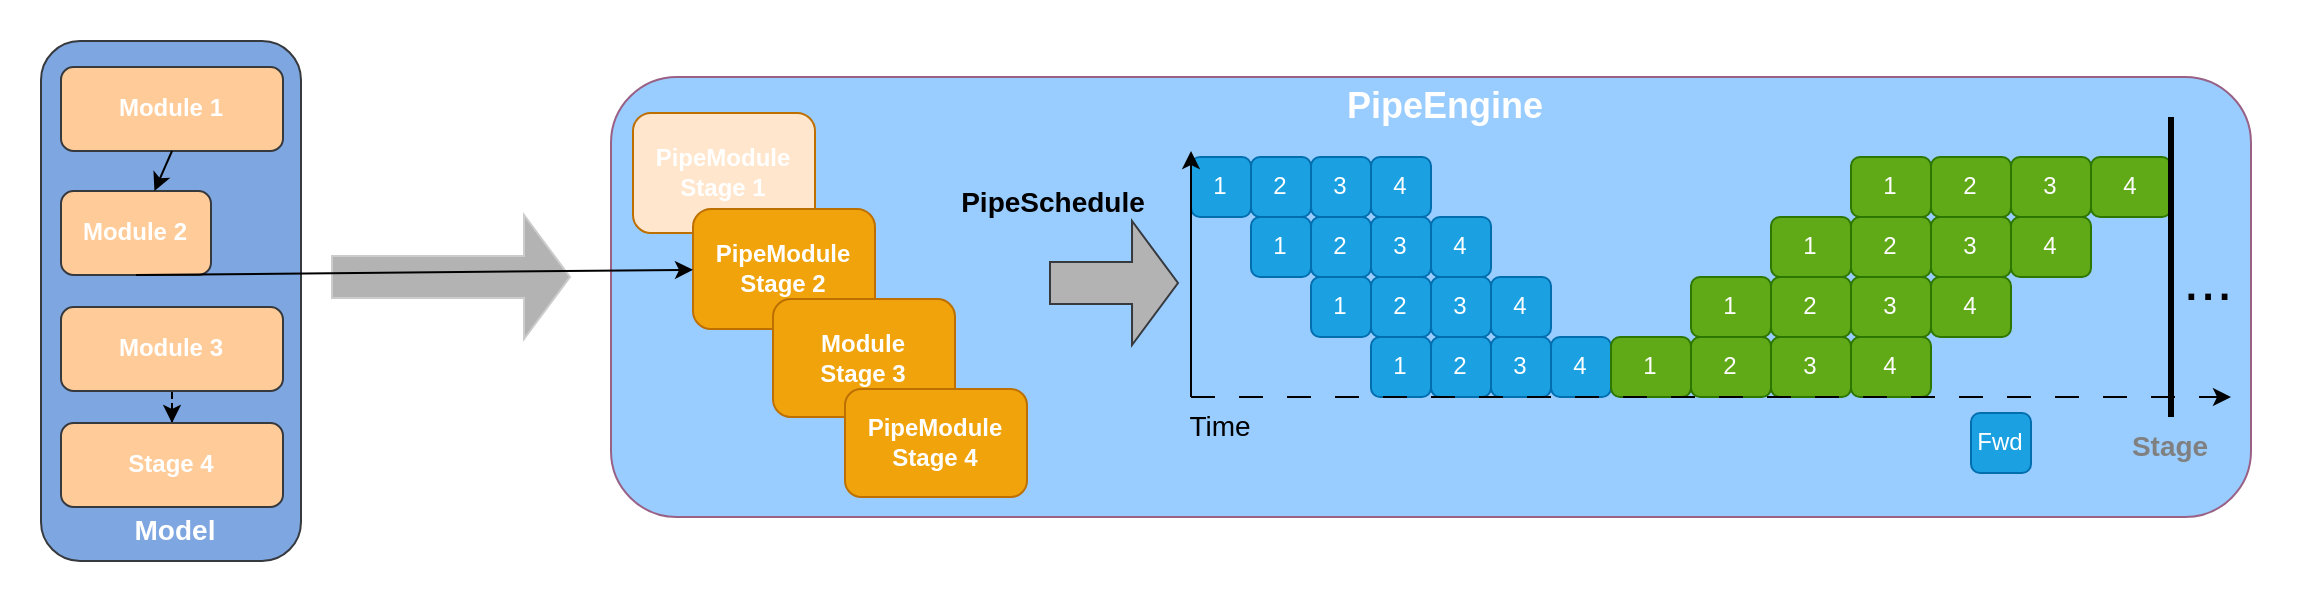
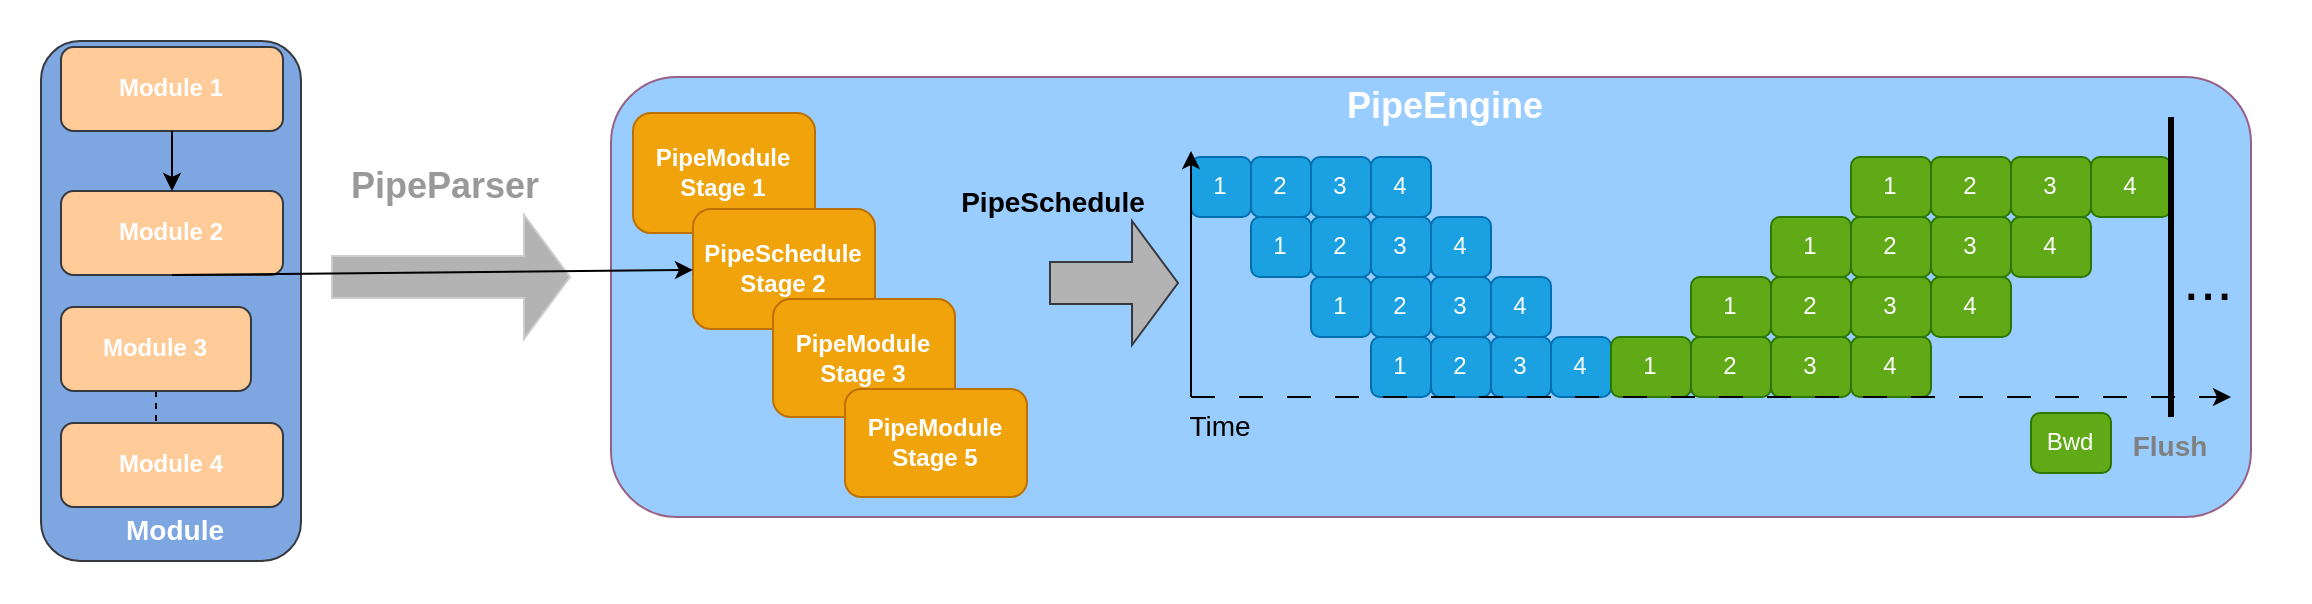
- <mxCell id="51" value="&lt;font color=&quot;#ffffff&quot;&gt;&lt;b&gt;Module 1&lt;/b&gt;&lt;/font&gt;" style="rounded=1;whiteSpace=wrap;html=1;fillColor=#ffcc99;strokeColor=#36393d;" vertex="1" parent="1"><mxGeometry x="30" y="33" width="111" height="42" as="geometry" /></mxCell>
+ <mxCell id="51" value="&lt;font color=&quot;#ffffff&quot;&gt;&lt;b&gt;Module 1&lt;/b&gt;&lt;/font&gt;" style="rounded=1;whiteSpace=wrap;html=1;fillColor=#ffcc99;strokeColor=#36393d;" vertex="1" parent="1"><mxGeometry x="30" y="23" width="111" height="42" as="geometry" /></mxCell>
- <mxCell id="41" value="&lt;font color=&quot;#ffffff&quot;&gt;&lt;b&gt;PipeModule&lt;/b&gt;&lt;/font&gt;&lt;div&gt;&lt;font color=&quot;#ffffff&quot;&gt;&lt;b&gt;Stage 1&lt;/b&gt;&lt;/font&gt;&lt;/div&gt;" style="rounded=1;whiteSpace=wrap;html=1;fillColor=#ffe6cc;fontColor=#000000;strokeColor=#BD7000;" vertex="1" parent="1"><mxGeometry x="316" y="56" width="91" height="60" as="geometry" /></mxCell>
+ <mxCell id="41" value="&lt;font color=&quot;#ffffff&quot;&gt;&lt;b&gt;PipeModule&lt;/b&gt;&lt;/font&gt;&lt;div&gt;&lt;font color=&quot;#ffffff&quot;&gt;&lt;b&gt;Stage 1&lt;/b&gt;&lt;/font&gt;&lt;/div&gt;" style="rounded=1;whiteSpace=wrap;html=1;fillColor=#f0a30a;fontColor=#000000;strokeColor=#BD7000;" vertex="1" parent="1"><mxGeometry x="316" y="56" width="91" height="60" as="geometry" /></mxCell>
+ <mxCell id="58" value="&lt;font color=&quot;#999999&quot; size=&quot;1&quot; style=&quot;&quot;&gt;&lt;b style=&quot;font-size: 18px;&quot;&gt;PipeParser&lt;/b&gt;&lt;/font&gt;" style="text;html=1;align=center;verticalAlign=middle;whiteSpace=wrap;rounded=0;" vertex="1" parent="1"><mxGeometry x="155" y="78" width="135" height="30" as="geometry" /></mxCell>
- <mxCell id="52" value="&lt;font color=&quot;#ffffff&quot;&gt;&lt;b&gt;Module 2&lt;/b&gt;&lt;/font&gt;" style="rounded=1;whiteSpace=wrap;html=1;fillColor=#ffcc99;strokeColor=#36393d;" vertex="1" parent="1"><mxGeometry x="30" y="95" width="75" height="42" as="geometry" /></mxCell>
+ <mxCell id="52" value="&lt;font color=&quot;#ffffff&quot;&gt;&lt;b&gt;Module 2&lt;/b&gt;&lt;/font&gt;" style="rounded=1;whiteSpace=wrap;html=1;fillColor=#ffcc99;strokeColor=#36393d;" vertex="1" parent="1"><mxGeometry x="30" y="95" width="111" height="42" as="geometry" /></mxCell>
- <mxCell id="42" value="&lt;font color=&quot;#ffffff&quot;&gt;&lt;b&gt;PipeModule&lt;/b&gt;&lt;/font&gt;&lt;div&gt;&lt;font color=&quot;#ffffff&quot;&gt;&lt;b&gt;Stage 2&lt;/b&gt;&lt;/font&gt;&lt;/div&gt;" style="rounded=1;whiteSpace=wrap;html=1;fillColor=#f0a30a;fontColor=#000000;strokeColor=#BD7000;" vertex="1" parent="1"><mxGeometry x="346" y="104" width="91" height="60" as="geometry" /></mxCell>
+ <mxCell id="42" value="&lt;font color=&quot;#ffffff&quot;&gt;&lt;b&gt;PipeSchedule&lt;/b&gt;&lt;/font&gt;&lt;div&gt;&lt;font color=&quot;#ffffff&quot;&gt;&lt;b&gt;Stage 2&lt;/b&gt;&lt;/font&gt;&lt;/div&gt;" style="rounded=1;whiteSpace=wrap;html=1;fillColor=#f0a30a;fontColor=#000000;strokeColor=#BD7000;" vertex="1" parent="1"><mxGeometry x="346" y="104" width="91" height="60" as="geometry" /></mxCell>
- <mxCell id="55" value="&lt;font color=&quot;#ffffff&quot;&gt;&lt;b&gt;Module 3&lt;/b&gt;&lt;/font&gt;" style="rounded=1;whiteSpace=wrap;html=1;fillColor=#ffcc99;strokeColor=#36393d;" vertex="1" parent="1"><mxGeometry x="30" y="153" width="111" height="42" as="geometry" /></mxCell>
+ <mxCell id="55" value="&lt;font color=&quot;#ffffff&quot;&gt;&lt;b&gt;Module 3&lt;/b&gt;&lt;/font&gt;" style="rounded=1;whiteSpace=wrap;html=1;fillColor=#ffcc99;strokeColor=#36393d;" vertex="1" parent="1"><mxGeometry x="30" y="153" width="95" height="42" as="geometry" /></mxCell>
- <mxCell id="43" value="&lt;font color=&quot;#ffffff&quot;&gt;&lt;b&gt;Module&lt;/b&gt;&lt;/font&gt;&lt;div&gt;&lt;font color=&quot;#ffffff&quot;&gt;&lt;b&gt;Stage 3&lt;/b&gt;&lt;/font&gt;&lt;/div&gt;" style="rounded=1;whiteSpace=wrap;html=1;fillColor=#f0a30a;fontColor=#000000;strokeColor=#BD7000;" vertex="1" parent="1"><mxGeometry x="386" y="149" width="91" height="59" as="geometry" /></mxCell>
+ <mxCell id="43" value="&lt;font color=&quot;#ffffff&quot;&gt;&lt;b&gt;PipeModule&lt;/b&gt;&lt;/font&gt;&lt;div&gt;&lt;font color=&quot;#ffffff&quot;&gt;&lt;b&gt;Stage 3&lt;/b&gt;&lt;/font&gt;&lt;/div&gt;" style="rounded=1;whiteSpace=wrap;html=1;fillColor=#f0a30a;fontColor=#000000;strokeColor=#BD7000;" vertex="1" parent="1"><mxGeometry x="386" y="149" width="91" height="59" as="geometry" /></mxCell>
- <mxCell id="44" value="&lt;font color=&quot;#ffffff&quot;&gt;&lt;b&gt;PipeModule&lt;/b&gt;&lt;/font&gt;&lt;div&gt;&lt;font color=&quot;#ffffff&quot;&gt;&lt;b&gt;Stage 4&lt;/b&gt;&lt;/font&gt;&lt;/div&gt;" style="rounded=1;whiteSpace=wrap;html=1;fillColor=#f0a30a;fontColor=#000000;strokeColor=#BD7000;" vertex="1" parent="1"><mxGeometry x="422" y="194" width="91" height="54" as="geometry" /></mxCell>
+ <mxCell id="44" value="&lt;font color=&quot;#ffffff&quot;&gt;&lt;b&gt;PipeModule&lt;/b&gt;&lt;/font&gt;&lt;div&gt;&lt;font color=&quot;#ffffff&quot;&gt;&lt;b&gt;Stage 5&lt;/b&gt;&lt;/font&gt;&lt;/div&gt;" style="rounded=1;whiteSpace=wrap;html=1;fillColor=#f0a30a;fontColor=#000000;strokeColor=#BD7000;" vertex="1" parent="1"><mxGeometry x="422" y="194" width="91" height="54" as="geometry" /></mxCell>
- <mxCell id="48" value="Fwd" style="rounded=1;whiteSpace=wrap;html=1;fillColor=#1ba1e2;strokeColor=#006EAF;fontColor=#ffffff;" vertex="1" parent="1"><mxGeometry x="985" y="206" width="30" height="30" as="geometry" /></mxCell>
+ <mxCell id="49" value="Bwd" style="rounded=1;whiteSpace=wrap;html=1;fillColor=#60a917;strokeColor=#2D7600;fontColor=#ffffff;" vertex="1" parent="1"><mxGeometry x="1015" y="206" width="40" height="30" as="geometry" /></mxCell>
- <mxCell id="37" value="&lt;font color=&quot;#808080&quot; style=&quot;font-size: 14px;&quot;&gt;&lt;b&gt;Stage&lt;/b&gt;&lt;/font&gt;" style="text;html=1;align=center;verticalAlign=middle;whiteSpace=wrap;rounded=0;" vertex="1" parent="1"><mxGeometry x="1055" y="208" width="60" height="30" as="geometry" /></mxCell>
+ <mxCell id="37" value="&lt;font color=&quot;#808080&quot; style=&quot;font-size: 14px;&quot;&gt;&lt;b&gt;Flush&lt;/b&gt;&lt;/font&gt;" style="text;html=1;align=center;verticalAlign=middle;whiteSpace=wrap;rounded=0;" vertex="1" parent="1"><mxGeometry x="1055" y="208" width="60" height="30" as="geometry" /></mxCell>
- <mxCell id="57" value="&lt;font color=&quot;#ffffff&quot;&gt;&lt;b&gt;Stage 4&lt;/b&gt;&lt;/font&gt;" style="rounded=1;whiteSpace=wrap;html=1;fillColor=#ffcc99;strokeColor=#36393d;" vertex="1" parent="1"><mxGeometry x="30" y="211" width="111" height="42" as="geometry" /></mxCell>
+ <mxCell id="57" value="&lt;font color=&quot;#ffffff&quot;&gt;&lt;b&gt;Module 4&lt;/b&gt;&lt;/font&gt;" style="rounded=1;whiteSpace=wrap;html=1;fillColor=#ffcc99;strokeColor=#36393d;" vertex="1" parent="1"><mxGeometry x="30" y="211" width="111" height="42" as="geometry" /></mxCell>
- <mxCell id="59" value="&lt;font color=&quot;#ffffff&quot; style=&quot;font-size: 14px;&quot;&gt;&lt;b&gt;Model&lt;/b&gt;&lt;/font&gt;" style="text;html=1;align=center;verticalAlign=middle;whiteSpace=wrap;rounded=0;" vertex="1" parent="1"><mxGeometry x="20" y="250" width="135" height="30" as="geometry" /></mxCell>
+ <mxCell id="59" value="&lt;font color=&quot;#ffffff&quot; style=&quot;font-size: 14px;&quot;&gt;&lt;b&gt;Module&lt;/b&gt;&lt;/font&gt;" style="text;html=1;align=center;verticalAlign=middle;whiteSpace=wrap;rounded=0;" vertex="1" parent="1"><mxGeometry x="20" y="250" width="135" height="30" as="geometry" /></mxCell>
